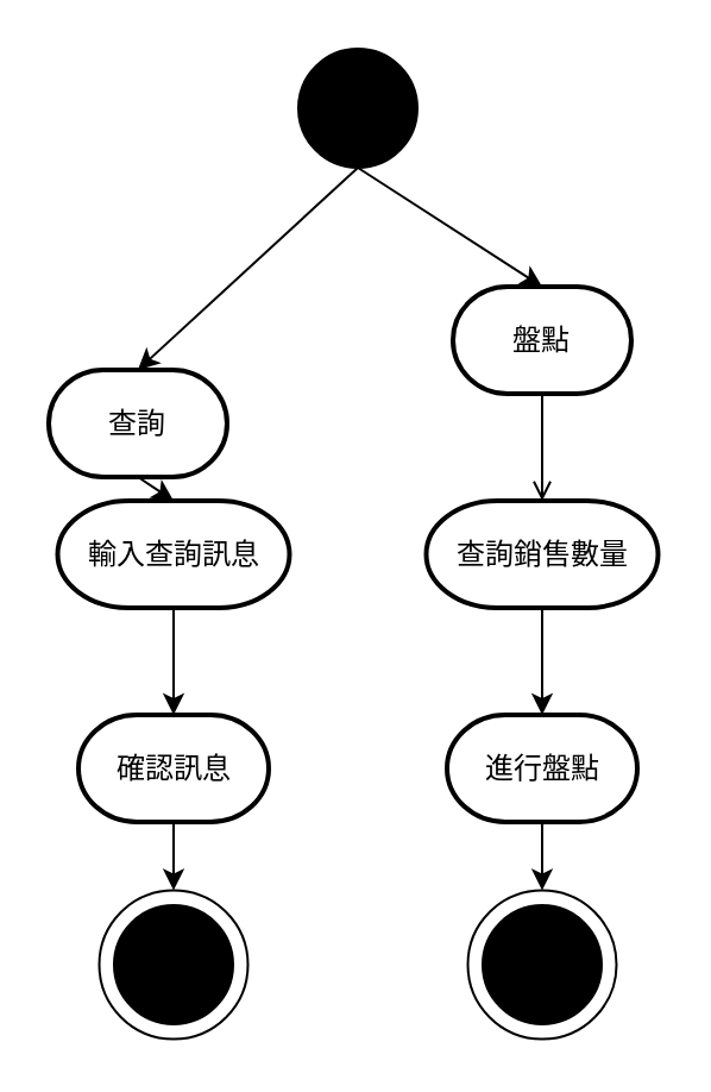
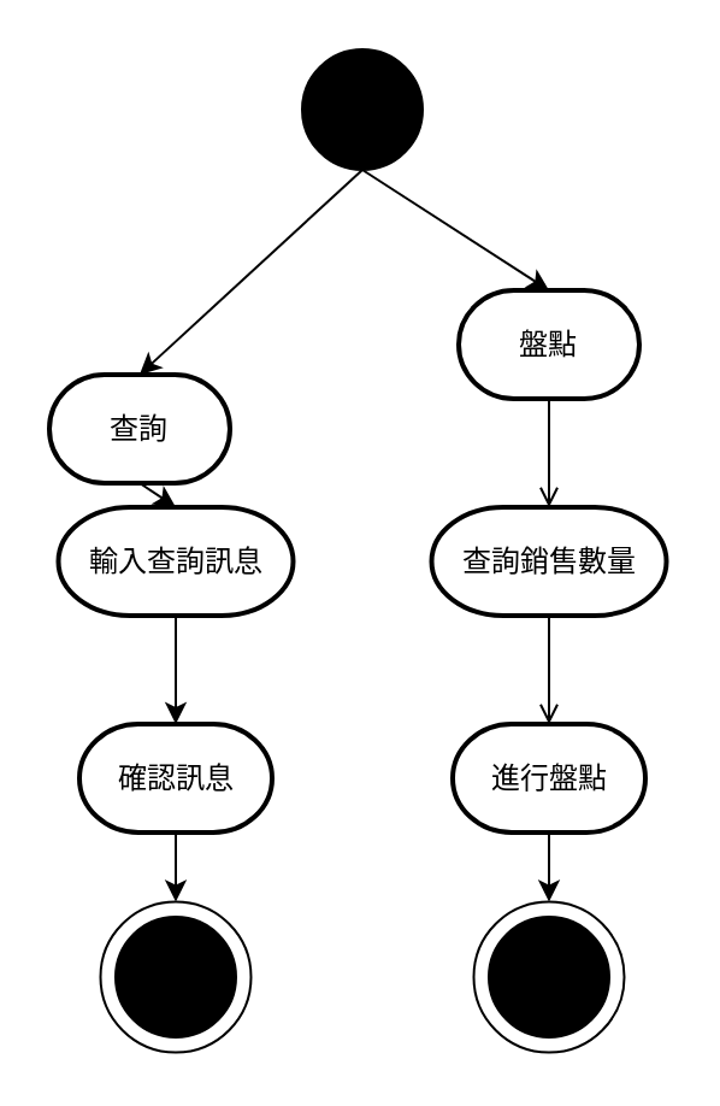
- <mxCell id="14" value="" style="endArrow=classic;html=1;rounded=0;exitX=0.5;exitY=1;exitDx=0;exitDy=0;entryX=0.5;entryY=0;entryDx=0;entryDy=0;entryPerimeter=0;exitPerimeter=0;" edge="1" parent="1" source="6" target="8"><mxGeometry width="50" height="50" relative="1" as="geometry"><mxPoint x="102" y="195" as="sourcePoint" /><mxPoint x="102" y="240" as="targetPoint" /></mxGeometry></mxCell>
+ <mxCell id="14" value="" style="endArrow=open;html=1;rounded=0;exitX=0.5;exitY=1;exitDx=0;exitDy=0;entryX=0.5;entryY=0;entryDx=0;entryDy=0;entryPerimeter=0;exitPerimeter=0;" edge="1" parent="1" source="6" target="8"><mxGeometry width="50" height="50" relative="1" as="geometry"><mxPoint x="102" y="195" as="sourcePoint" /><mxPoint x="102" y="240" as="targetPoint" /></mxGeometry></mxCell>
